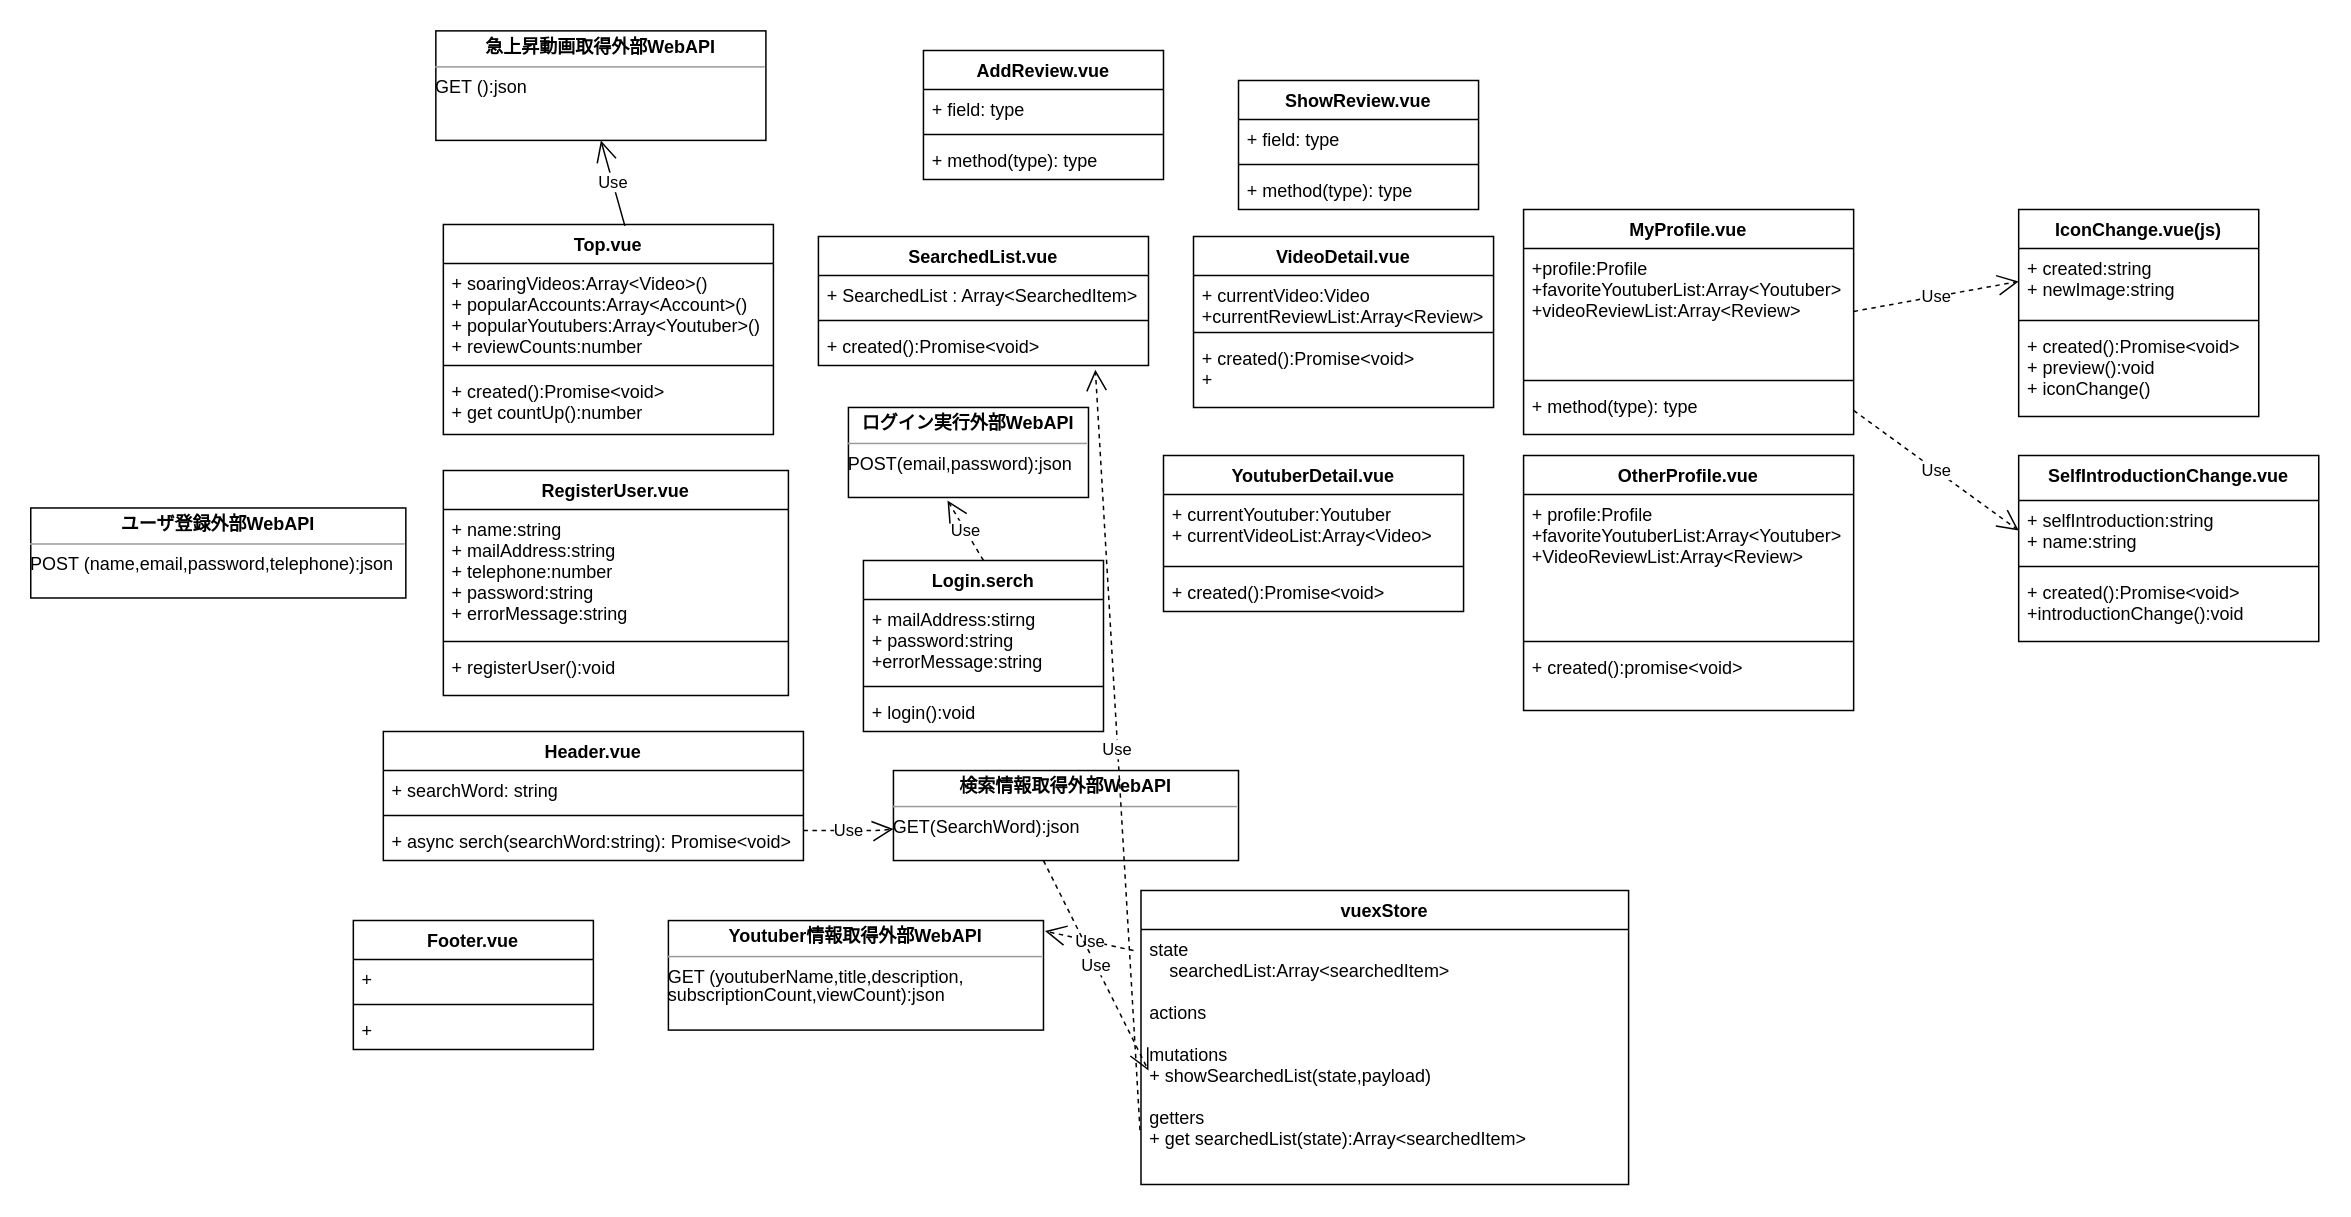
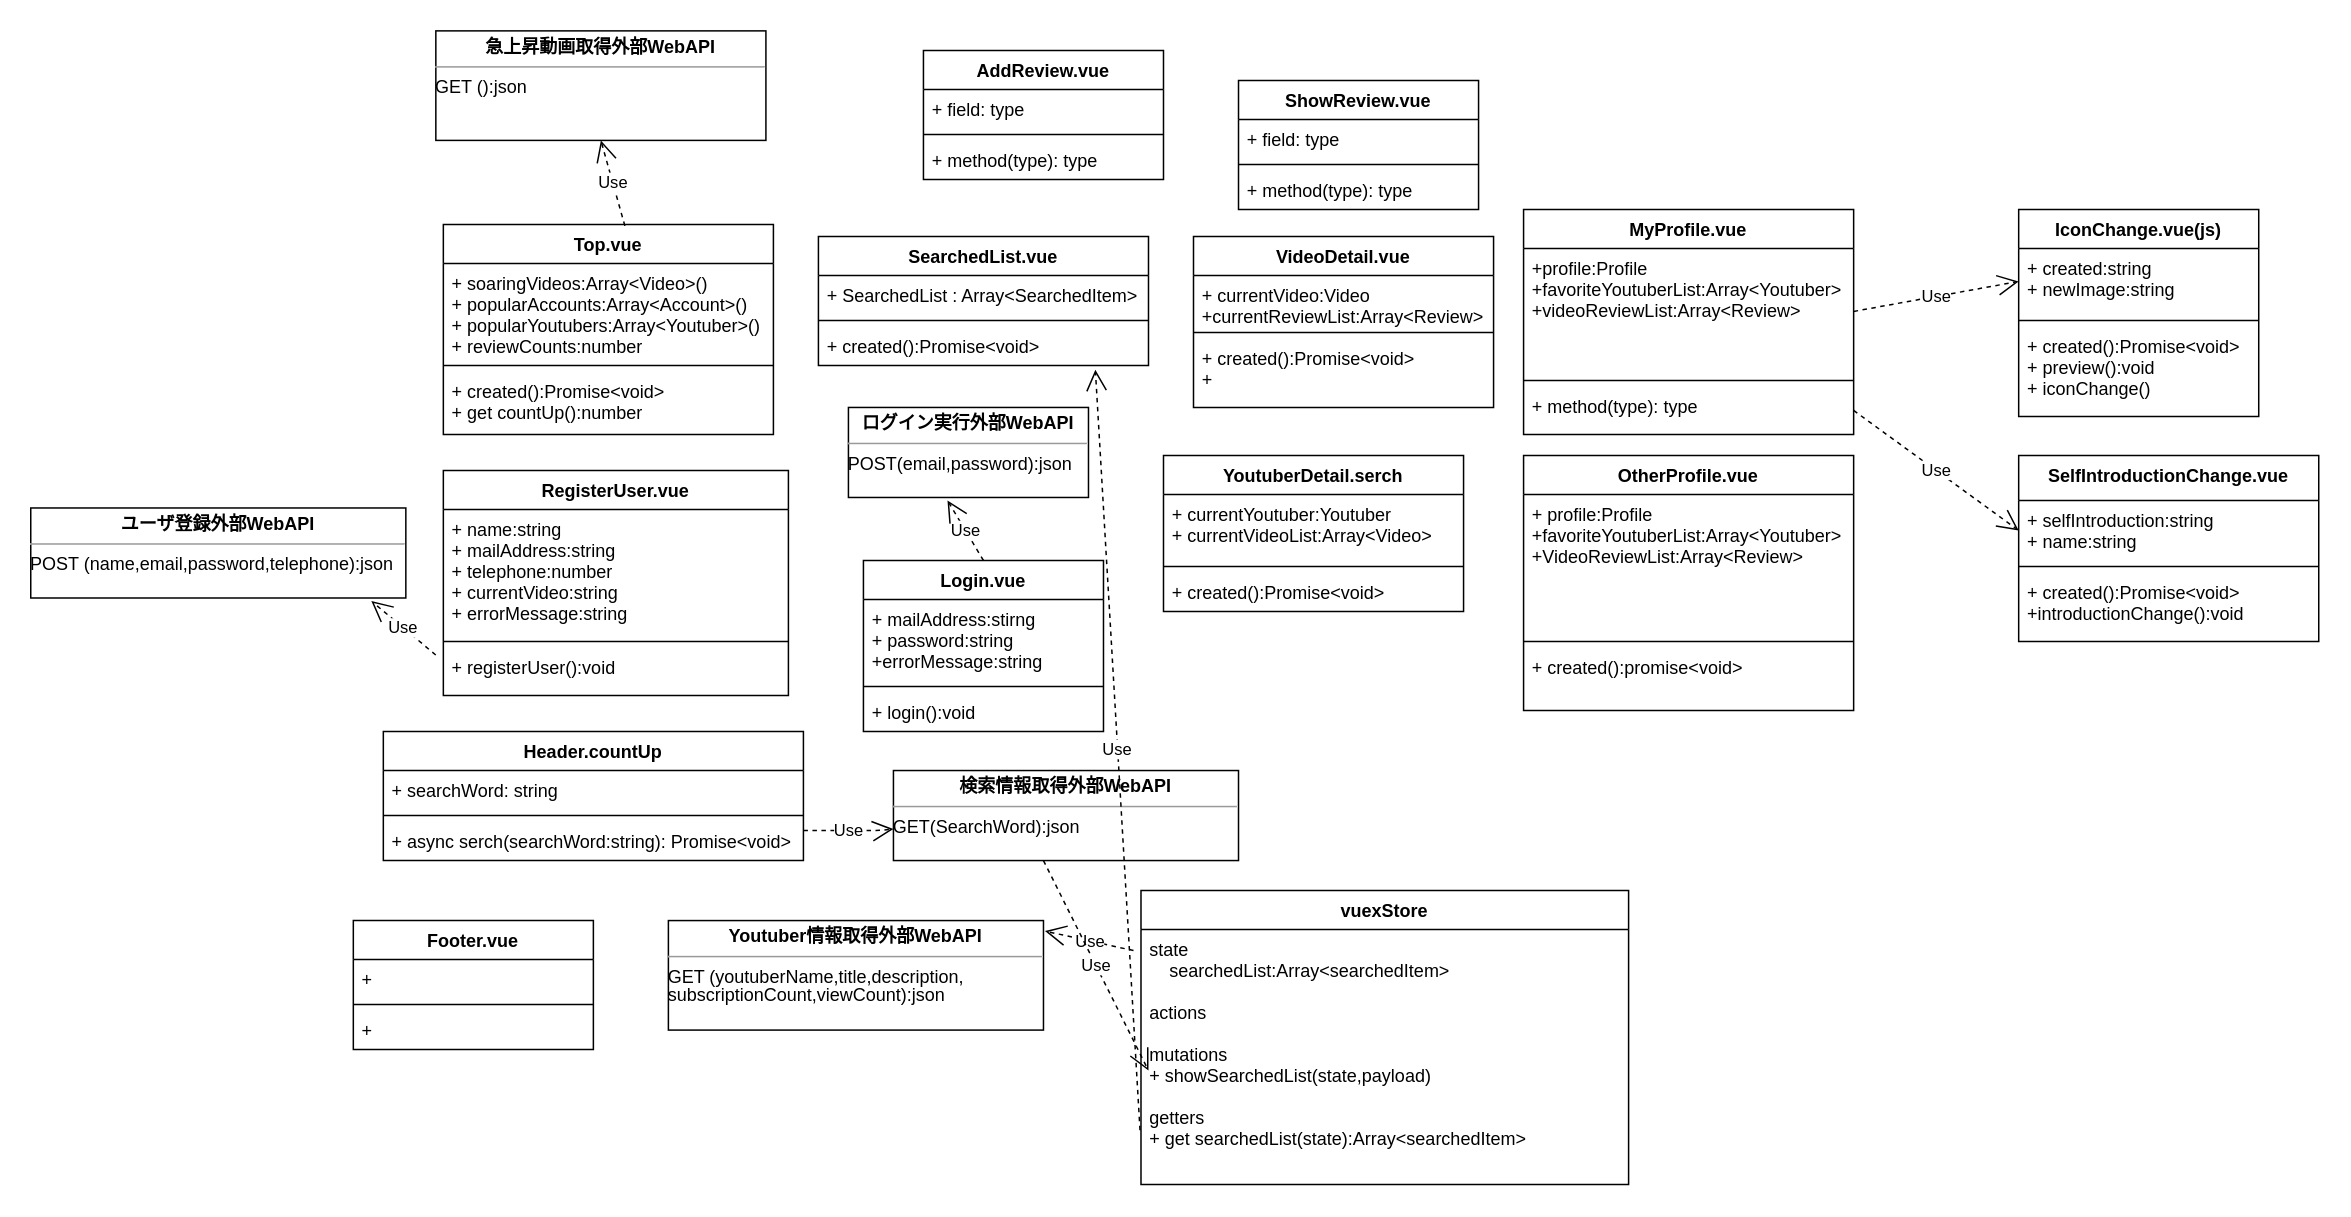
- <mxCell id="45" value="Use" style="endArrow=open;endSize=12;dashed=0;html=1;exitX=0.55;exitY=0.007;exitDx=0;exitDy=0;exitPerimeter=0;entryX=0.5;entryY=1;entryDx=0;entryDy=0;" parent="1" source="2" target="44" edge="1"><mxGeometry width="160" relative="1" as="geometry"><mxPoint x="470" y="149.002" as="sourcePoint" /><mxPoint x="440" y="103" as="targetPoint" /><Array as="points" /></mxGeometry></mxCell>
+ <mxCell id="45" value="Use" style="endArrow=open;endSize=12;dashed=1;html=1;exitX=0.55;exitY=0.007;exitDx=0;exitDy=0;exitPerimeter=0;entryX=0.5;entryY=1;entryDx=0;entryDy=0;" parent="1" source="2" target="44" edge="1"><mxGeometry width="160" relative="1" as="geometry"><mxPoint x="470" y="149.002" as="sourcePoint" /><mxPoint x="440" y="103" as="targetPoint" /><Array as="points" /></mxGeometry></mxCell>
- <mxCell id="10" value="YoutuberDetail.vue" style="swimlane;fontStyle=1;align=center;verticalAlign=top;childLayout=stackLayout;horizontal=1;startSize=26;horizontalStack=0;resizeParent=1;resizeParentMax=0;resizeLast=0;collapsible=1;marginBottom=0;" parent="1" vertex="1"><mxGeometry x="775" y="303" width="200" height="104" as="geometry" /></mxCell>
+ <mxCell id="10" value="YoutuberDetail.serch" style="swimlane;fontStyle=1;align=center;verticalAlign=top;childLayout=stackLayout;horizontal=1;startSize=26;horizontalStack=0;resizeParent=1;resizeParentMax=0;resizeLast=0;collapsible=1;marginBottom=0;" parent="1" vertex="1"><mxGeometry x="775" y="303" width="200" height="104" as="geometry" /></mxCell>
- <mxCell id="41" value="+ name:string&#10;+ mailAddress:string&#10;+ telephone:number&#10;+ password:string&#10;+ errorMessage:string" style="text;strokeColor=none;fillColor=none;align=left;verticalAlign=top;spacingLeft=4;spacingRight=4;overflow=hidden;rotatable=0;points=[[0,0.5],[1,0.5]];portConstraint=eastwest;" parent="40" vertex="1"><mxGeometry y="26" width="230" height="84" as="geometry" /></mxCell>
+ <mxCell id="41" value="+ name:string&#10;+ mailAddress:string&#10;+ telephone:number&#10;+ currentVideo:string&#10;+ errorMessage:string" style="text;strokeColor=none;fillColor=none;align=left;verticalAlign=top;spacingLeft=4;spacingRight=4;overflow=hidden;rotatable=0;points=[[0,0.5],[1,0.5]];portConstraint=eastwest;" parent="40" vertex="1"><mxGeometry y="26" width="230" height="84" as="geometry" /></mxCell>
- <mxCell id="22" value="Login.serch&#10;" style="swimlane;fontStyle=1;align=center;verticalAlign=top;childLayout=stackLayout;horizontal=1;startSize=26;horizontalStack=0;resizeParent=1;resizeParentMax=0;resizeLast=0;collapsible=1;marginBottom=0;" parent="1" vertex="1"><mxGeometry x="575" y="373" width="160" height="114" as="geometry" /></mxCell>
+ <mxCell id="22" value="Login.vue&#10;" style="swimlane;fontStyle=1;align=center;verticalAlign=top;childLayout=stackLayout;horizontal=1;startSize=26;horizontalStack=0;resizeParent=1;resizeParentMax=0;resizeLast=0;collapsible=1;marginBottom=0;" parent="1" vertex="1"><mxGeometry x="575" y="373" width="160" height="114" as="geometry" /></mxCell>
+ <mxCell id="61" value="Use" style="endArrow=open;endSize=12;dashed=1;html=1;exitX=-0.022;exitY=0.156;exitDx=0;exitDy=0;exitPerimeter=0;entryX=0.908;entryY=1.033;entryDx=0;entryDy=0;entryPerimeter=0;" parent="1" source="43" target="60" edge="1"><mxGeometry width="160" relative="1" as="geometry"><mxPoint x="246" y="452.98" as="sourcePoint" /><mxPoint x="245" y="396" as="targetPoint" /><Array as="points" /></mxGeometry></mxCell>
- <mxCell id="26" value="Header.vue" style="swimlane;fontStyle=1;align=center;verticalAlign=top;childLayout=stackLayout;horizontal=1;startSize=26;horizontalStack=0;resizeParent=1;resizeParentMax=0;resizeLast=0;collapsible=1;marginBottom=0;" parent="1" vertex="1"><mxGeometry x="255" y="487" width="280" height="86" as="geometry" /></mxCell>
+ <mxCell id="26" value="Header.countUp" style="swimlane;fontStyle=1;align=center;verticalAlign=top;childLayout=stackLayout;horizontal=1;startSize=26;horizontalStack=0;resizeParent=1;resizeParentMax=0;resizeLast=0;collapsible=1;marginBottom=0;" parent="1" vertex="1"><mxGeometry x="255" y="487" width="280" height="86" as="geometry" /></mxCell>
